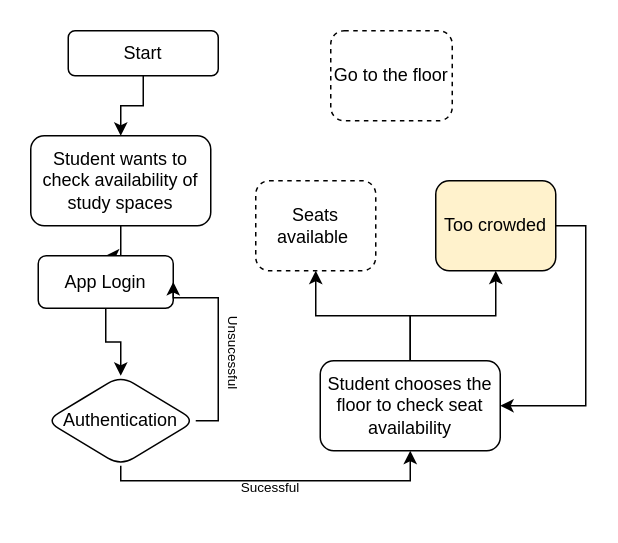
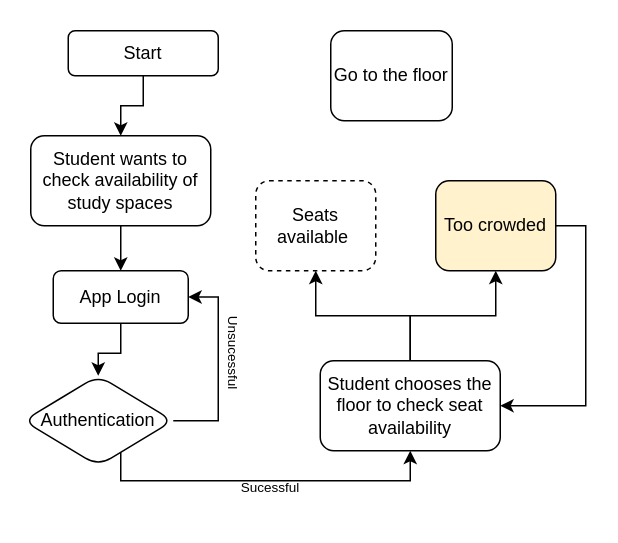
- <mxCell id="17" value="Go to the floor" style="rounded=1;whiteSpace=wrap;html=1;dashed=1;" vertex="1" parent="1"><mxGeometry x="220" y="20" width="81" height="60" as="geometry" /></mxCell>
+ <mxCell id="17" value="Go to the floor" style="rounded=1;whiteSpace=wrap;html=1;" vertex="1" parent="1"><mxGeometry x="220" y="20" width="81" height="60" as="geometry" /></mxCell>
- <mxCell id="7" value="App Login" style="rounded=1;whiteSpace=wrap;html=1;" vertex="1" parent="1"><mxGeometry x="25" y="170" width="90" height="35" as="geometry" /></mxCell>
+ <mxCell id="7" value="App Login" style="rounded=1;whiteSpace=wrap;html=1;" vertex="1" parent="1"><mxGeometry x="35" y="180" width="90" height="35" as="geometry" /></mxCell>
- <mxCell id="10" value="Authentication" style="rhombus;whiteSpace=wrap;html=1;rounded=1;" vertex="1" parent="1"><mxGeometry x="30" y="250" width="100" height="60" as="geometry" /></mxCell>
+ <mxCell id="10" value="Authentication" style="rhombus;whiteSpace=wrap;html=1;rounded=1;" vertex="1" parent="1"><mxGeometry x="15" y="250" width="100" height="60" as="geometry" /></mxCell>
